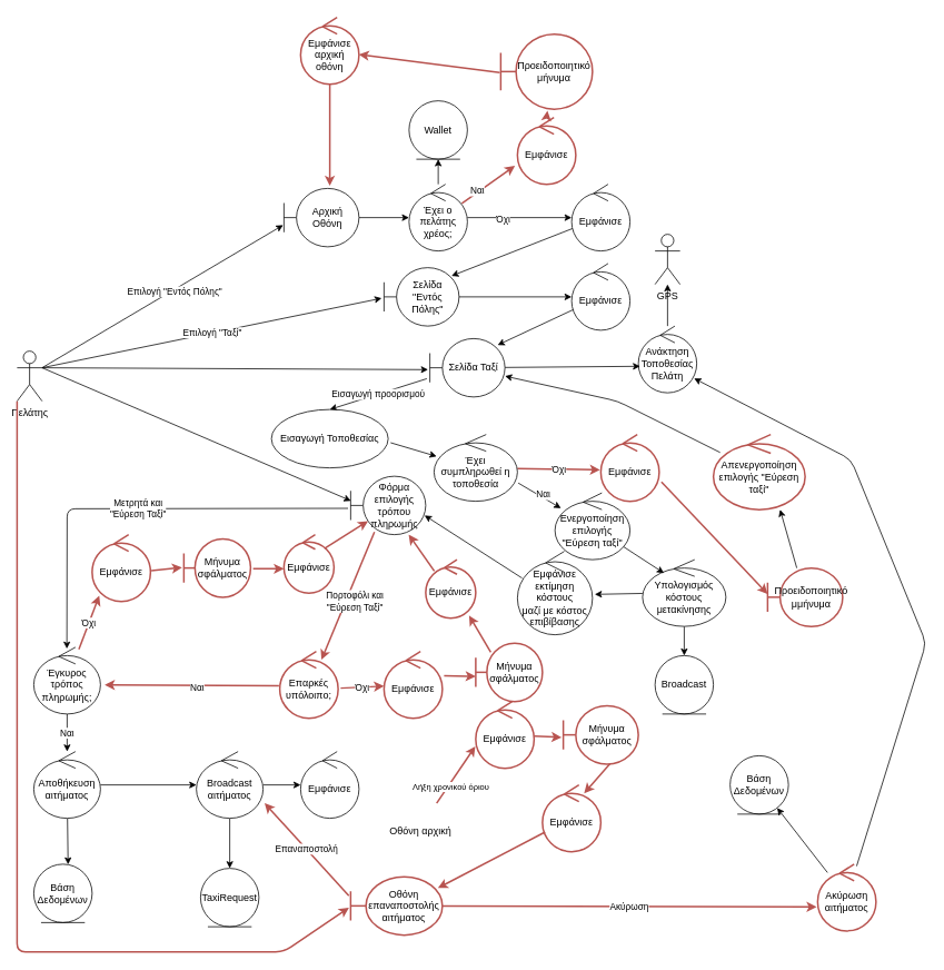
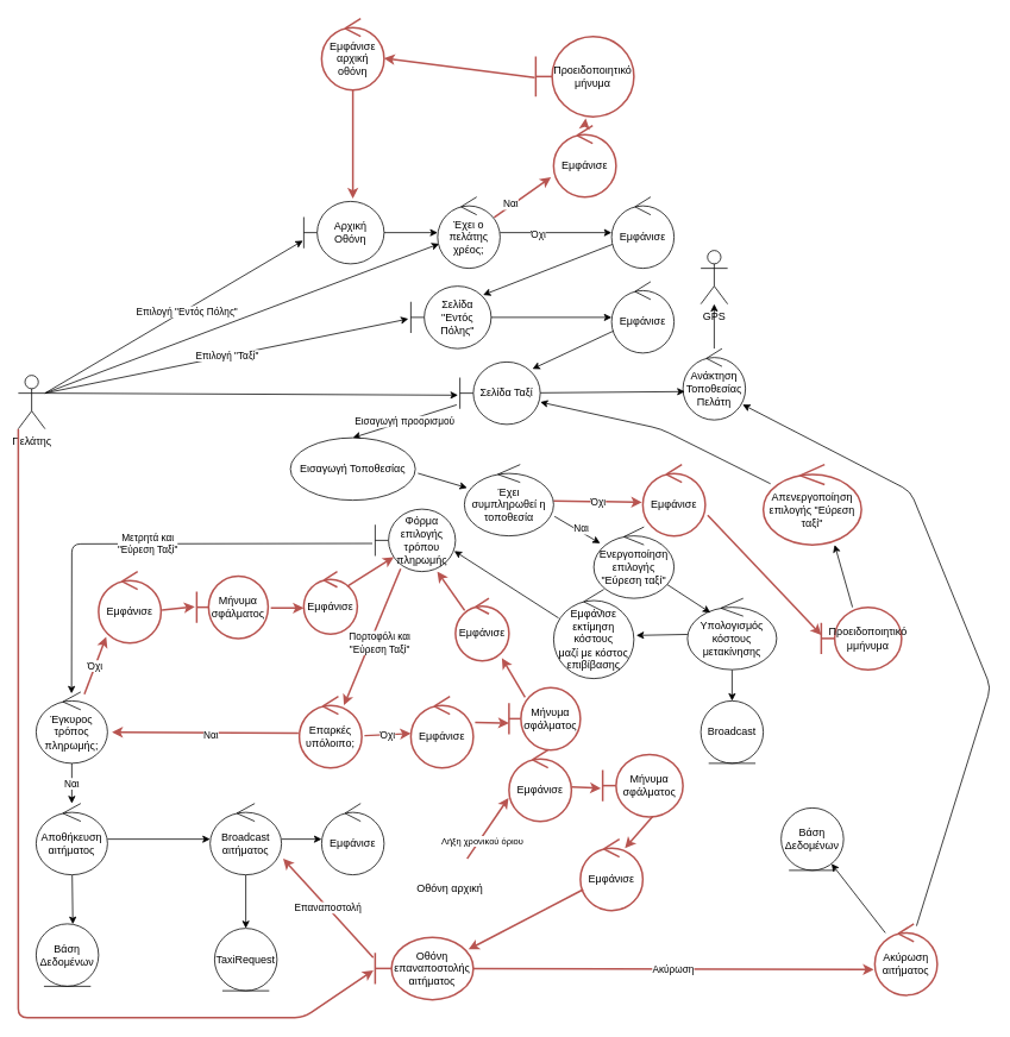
- <mxCell id="20" value="Wallet" style="ellipse;shape=umlEntity;whiteSpace=wrap;html=1;" parent="1" vertex="1"><mxGeometry x="490" y="120" width="70" height="70" as="geometry" /></mxCell>
- <mxCell id="12" style="edgeStyle=none;html=1;entryX=0.5;entryY=1;entryDx=0;entryDy=0;" parent="1" source="15" target="20" edge="1"><mxGeometry relative="1" as="geometry" /></mxCell>
- <mxCell id="6" value="" style="edgeStyle=none;html=1;exitX=1;exitY=0.333;exitDx=0;exitDy=0;exitPerimeter=0;entryX=0.004;entryY=0.421;entryDx=0;entryDy=0;entryPerimeter=0;" parent="1" source="7" target="40" edge="1"><mxGeometry relative="1" as="geometry" /></mxCell>
+ <mxCell id="6" value="" style="edgeStyle=none;html=1;exitX=1;exitY=0.333;exitDx=0;exitDy=0;exitPerimeter=0;" parent="1" source="7" target="15" edge="1"><mxGeometry relative="1" as="geometry" /></mxCell>
